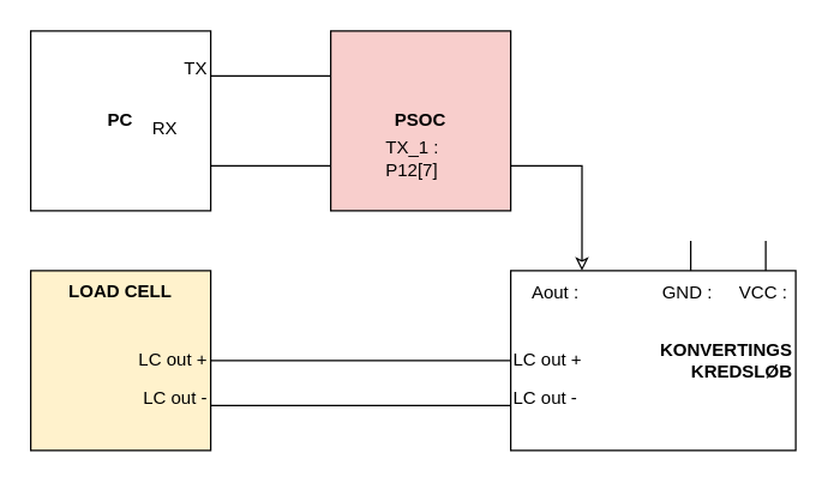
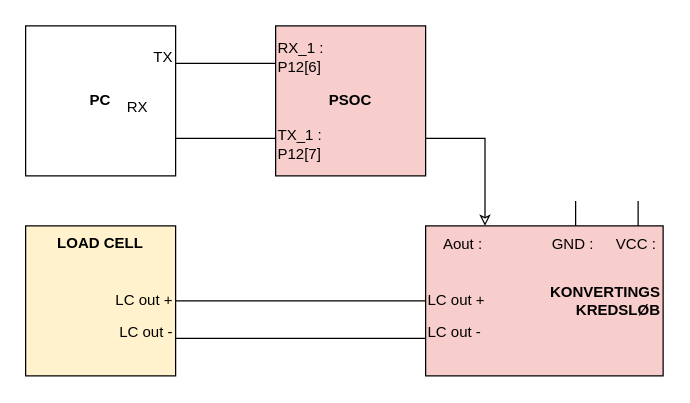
+ <mxCell id="11" value="RX_1 : P12[6]" style="text;html=1;strokeColor=none;fillColor=none;align=left;verticalAlign=middle;whiteSpace=wrap;rounded=0;" vertex="1" parent="1"><mxGeometry x="220" y="30" width="60" height="30" as="geometry" /></mxCell>
- <mxCell id="12" value="TX_1 : P12[7]" style="text;html=1;strokeColor=none;fillColor=none;align=left;verticalAlign=middle;whiteSpace=wrap;rounded=0;" vertex="1" parent="1"><mxGeometry x="255" y="90" width="60" height="30" as="geometry" /></mxCell>
+ <mxCell id="12" value="TX_1 : P12[7]" style="text;html=1;strokeColor=none;fillColor=none;align=left;verticalAlign=middle;whiteSpace=wrap;rounded=0;" vertex="1" parent="1"><mxGeometry x="220" y="100" width="60" height="30" as="geometry" /></mxCell>
- <mxCell id="9" value="&lt;div&gt;&lt;b&gt;KONVERTINGS&lt;/b&gt;&lt;/div&gt;&lt;b&gt;&lt;div&gt;&lt;b&gt;KREDSLØB&lt;/b&gt;&lt;/div&gt;&lt;/b&gt;" style="whiteSpace=wrap;html=1;align=right;" vertex="1" parent="1"><mxGeometry x="340" y="180" width="190" height="120" as="geometry" /></mxCell>
+ <mxCell id="9" value="&lt;div&gt;&lt;b&gt;KONVERTINGS&lt;/b&gt;&lt;/div&gt;&lt;b&gt;&lt;div&gt;&lt;b&gt;KREDSLØB&lt;/b&gt;&lt;/div&gt;&lt;/b&gt;" style="whiteSpace=wrap;html=1;align=right;fillColor=#f8cecc;" vertex="1" parent="1"><mxGeometry x="340" y="180" width="190" height="120" as="geometry" /></mxCell>
